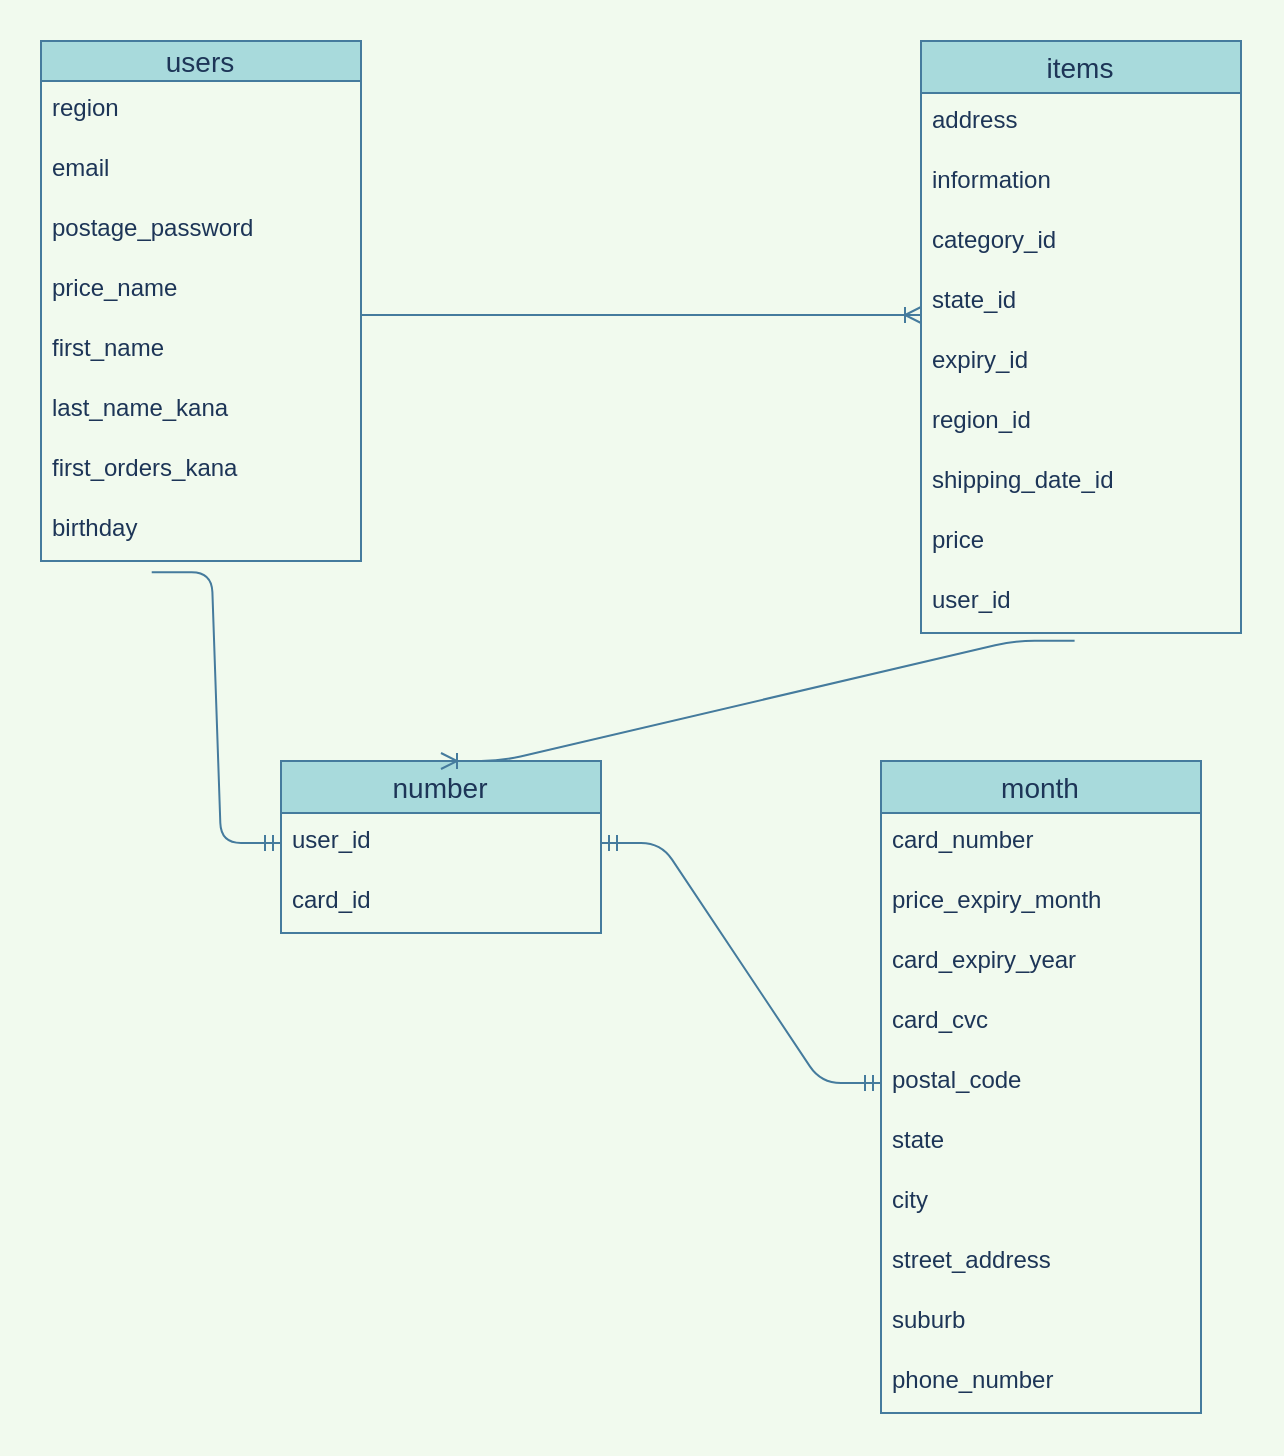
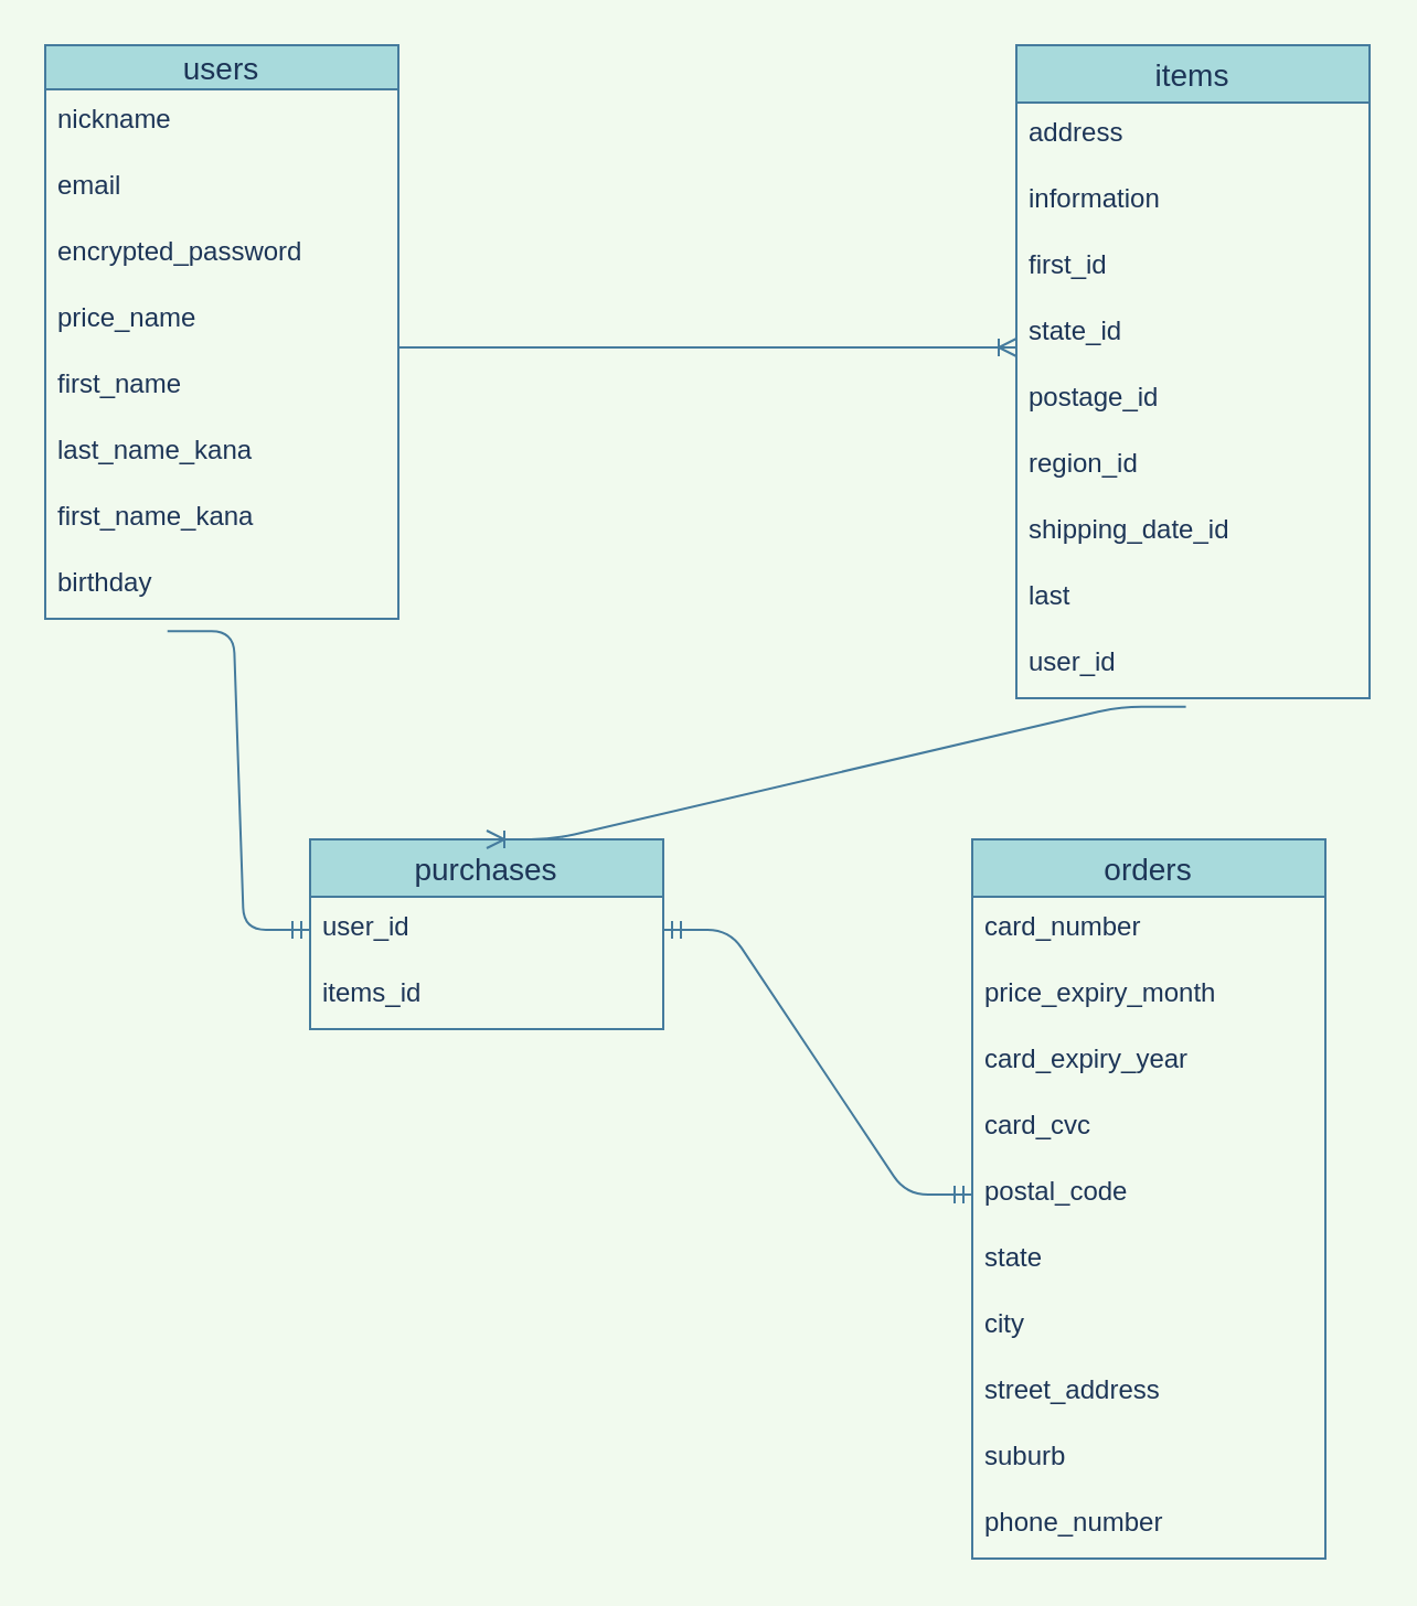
- <mxCell id="3" value="region&#10;" style="text;strokeColor=none;fillColor=none;spacingLeft=4;spacingRight=4;overflow=hidden;rotatable=0;points=[[0,0.5],[1,0.5]];portConstraint=eastwest;fontSize=12;fontColor=#1D3557;" parent="2" vertex="1"><mxGeometry y="20" width="160" height="30" as="geometry" /></mxCell>
+ <mxCell id="3" value="nickname&#10;" style="text;strokeColor=none;fillColor=none;spacingLeft=4;spacingRight=4;overflow=hidden;rotatable=0;points=[[0,0.5],[1,0.5]];portConstraint=eastwest;fontSize=12;fontColor=#1D3557;" parent="2" vertex="1"><mxGeometry y="20" width="160" height="30" as="geometry" /></mxCell>
- <mxCell id="5" value="postage_password&#10;" style="text;strokeColor=none;fillColor=none;spacingLeft=4;spacingRight=4;overflow=hidden;rotatable=0;points=[[0,0.5],[1,0.5]];portConstraint=eastwest;fontSize=12;fontColor=#1D3557;" parent="2" vertex="1"><mxGeometry y="80" width="160" height="30" as="geometry" /></mxCell>
+ <mxCell id="5" value="encrypted_password&#10;" style="text;strokeColor=none;fillColor=none;spacingLeft=4;spacingRight=4;overflow=hidden;rotatable=0;points=[[0,0.5],[1,0.5]];portConstraint=eastwest;fontSize=12;fontColor=#1D3557;" parent="2" vertex="1"><mxGeometry y="80" width="160" height="30" as="geometry" /></mxCell>
- <mxCell id="15" value="category_id" style="text;strokeColor=none;fillColor=none;spacingLeft=4;spacingRight=4;overflow=hidden;rotatable=0;points=[[0,0.5],[1,0.5]];portConstraint=eastwest;fontSize=12;fontColor=#1D3557;" parent="12" vertex="1"><mxGeometry y="86" width="160" height="30" as="geometry" /></mxCell>
+ <mxCell id="15" value="first_id" style="text;strokeColor=none;fillColor=none;spacingLeft=4;spacingRight=4;overflow=hidden;rotatable=0;points=[[0,0.5],[1,0.5]];portConstraint=eastwest;fontSize=12;fontColor=#1D3557;" parent="12" vertex="1"><mxGeometry y="86" width="160" height="30" as="geometry" /></mxCell>
- <mxCell id="17" value="expiry_id" style="text;strokeColor=none;fillColor=none;spacingLeft=4;spacingRight=4;overflow=hidden;rotatable=0;points=[[0,0.5],[1,0.5]];portConstraint=eastwest;fontSize=12;fontColor=#1D3557;" parent="12" vertex="1"><mxGeometry y="146" width="160" height="30" as="geometry" /></mxCell>
+ <mxCell id="17" value="postage_id" style="text;strokeColor=none;fillColor=none;spacingLeft=4;spacingRight=4;overflow=hidden;rotatable=0;points=[[0,0.5],[1,0.5]];portConstraint=eastwest;fontSize=12;fontColor=#1D3557;" parent="12" vertex="1"><mxGeometry y="146" width="160" height="30" as="geometry" /></mxCell>
- <mxCell id="9" value="first_orders_kana" style="text;spacingLeft=4;spacingRight=4;overflow=hidden;rotatable=0;points=[[0,0.5],[1,0.5]];portConstraint=eastwest;fontSize=12;fontColor=#1D3557;" parent="2" vertex="1"><mxGeometry y="200" width="160" height="30" as="geometry" /></mxCell>
+ <mxCell id="9" value="first_name_kana" style="text;spacingLeft=4;spacingRight=4;overflow=hidden;rotatable=0;points=[[0,0.5],[1,0.5]];portConstraint=eastwest;fontSize=12;fontColor=#1D3557;" parent="2" vertex="1"><mxGeometry y="200" width="160" height="30" as="geometry" /></mxCell>
- <mxCell id="20" value="price" style="text;strokeColor=none;fillColor=none;spacingLeft=4;spacingRight=4;overflow=hidden;rotatable=0;points=[[0,0.5],[1,0.5]];portConstraint=eastwest;fontSize=12;fontColor=#1D3557;" parent="12" vertex="1"><mxGeometry y="236" width="160" height="30" as="geometry" /></mxCell>
+ <mxCell id="20" value="last" style="text;strokeColor=none;fillColor=none;spacingLeft=4;spacingRight=4;overflow=hidden;rotatable=0;points=[[0,0.5],[1,0.5]];portConstraint=eastwest;fontSize=12;fontColor=#1D3557;" parent="12" vertex="1"><mxGeometry y="236" width="160" height="30" as="geometry" /></mxCell>
- <mxCell id="33" value="number" style="swimlane;fontStyle=0;childLayout=stackLayout;horizontal=1;startSize=26;horizontalStack=0;resizeParent=1;resizeParentMax=0;resizeLast=0;collapsible=1;marginBottom=0;align=center;fontSize=14;fillColor=#A8DADC;strokeColor=#457B9D;fontColor=#1D3557;" vertex="1" parent="1"><mxGeometry x="140" y="380" width="160" height="86" as="geometry" /></mxCell>
+ <mxCell id="33" value="purchases" style="swimlane;fontStyle=0;childLayout=stackLayout;horizontal=1;startSize=26;horizontalStack=0;resizeParent=1;resizeParentMax=0;resizeLast=0;collapsible=1;marginBottom=0;align=center;fontSize=14;fillColor=#A8DADC;strokeColor=#457B9D;fontColor=#1D3557;" vertex="1" parent="1"><mxGeometry x="140" y="380" width="160" height="86" as="geometry" /></mxCell>
- <mxCell id="22" value="month" style="swimlane;fontStyle=0;childLayout=stackLayout;horizontal=1;startSize=26;horizontalStack=0;resizeParent=1;resizeParentMax=0;resizeLast=0;collapsible=1;marginBottom=0;align=center;fontSize=14;fillColor=#A8DADC;strokeColor=#457B9D;fontColor=#1D3557;" parent="1" vertex="1"><mxGeometry x="440" y="380" width="160" height="326" as="geometry" /></mxCell>
+ <mxCell id="22" value="orders" style="swimlane;fontStyle=0;childLayout=stackLayout;horizontal=1;startSize=26;horizontalStack=0;resizeParent=1;resizeParentMax=0;resizeLast=0;collapsible=1;marginBottom=0;align=center;fontSize=14;fillColor=#A8DADC;strokeColor=#457B9D;fontColor=#1D3557;" parent="1" vertex="1"><mxGeometry x="440" y="380" width="160" height="326" as="geometry" /></mxCell>
- <mxCell id="35" value="card_id" style="text;strokeColor=none;fillColor=none;spacingLeft=4;spacingRight=4;overflow=hidden;rotatable=0;points=[[0,0.5],[1,0.5]];portConstraint=eastwest;fontSize=12;fontColor=#1D3557;" vertex="1" parent="33"><mxGeometry y="56" width="160" height="30" as="geometry" /></mxCell>
+ <mxCell id="35" value="items_id" style="text;strokeColor=none;fillColor=none;spacingLeft=4;spacingRight=4;overflow=hidden;rotatable=0;points=[[0,0.5],[1,0.5]];portConstraint=eastwest;fontSize=12;fontColor=#1D3557;" vertex="1" parent="33"><mxGeometry y="56" width="160" height="30" as="geometry" /></mxCell>
